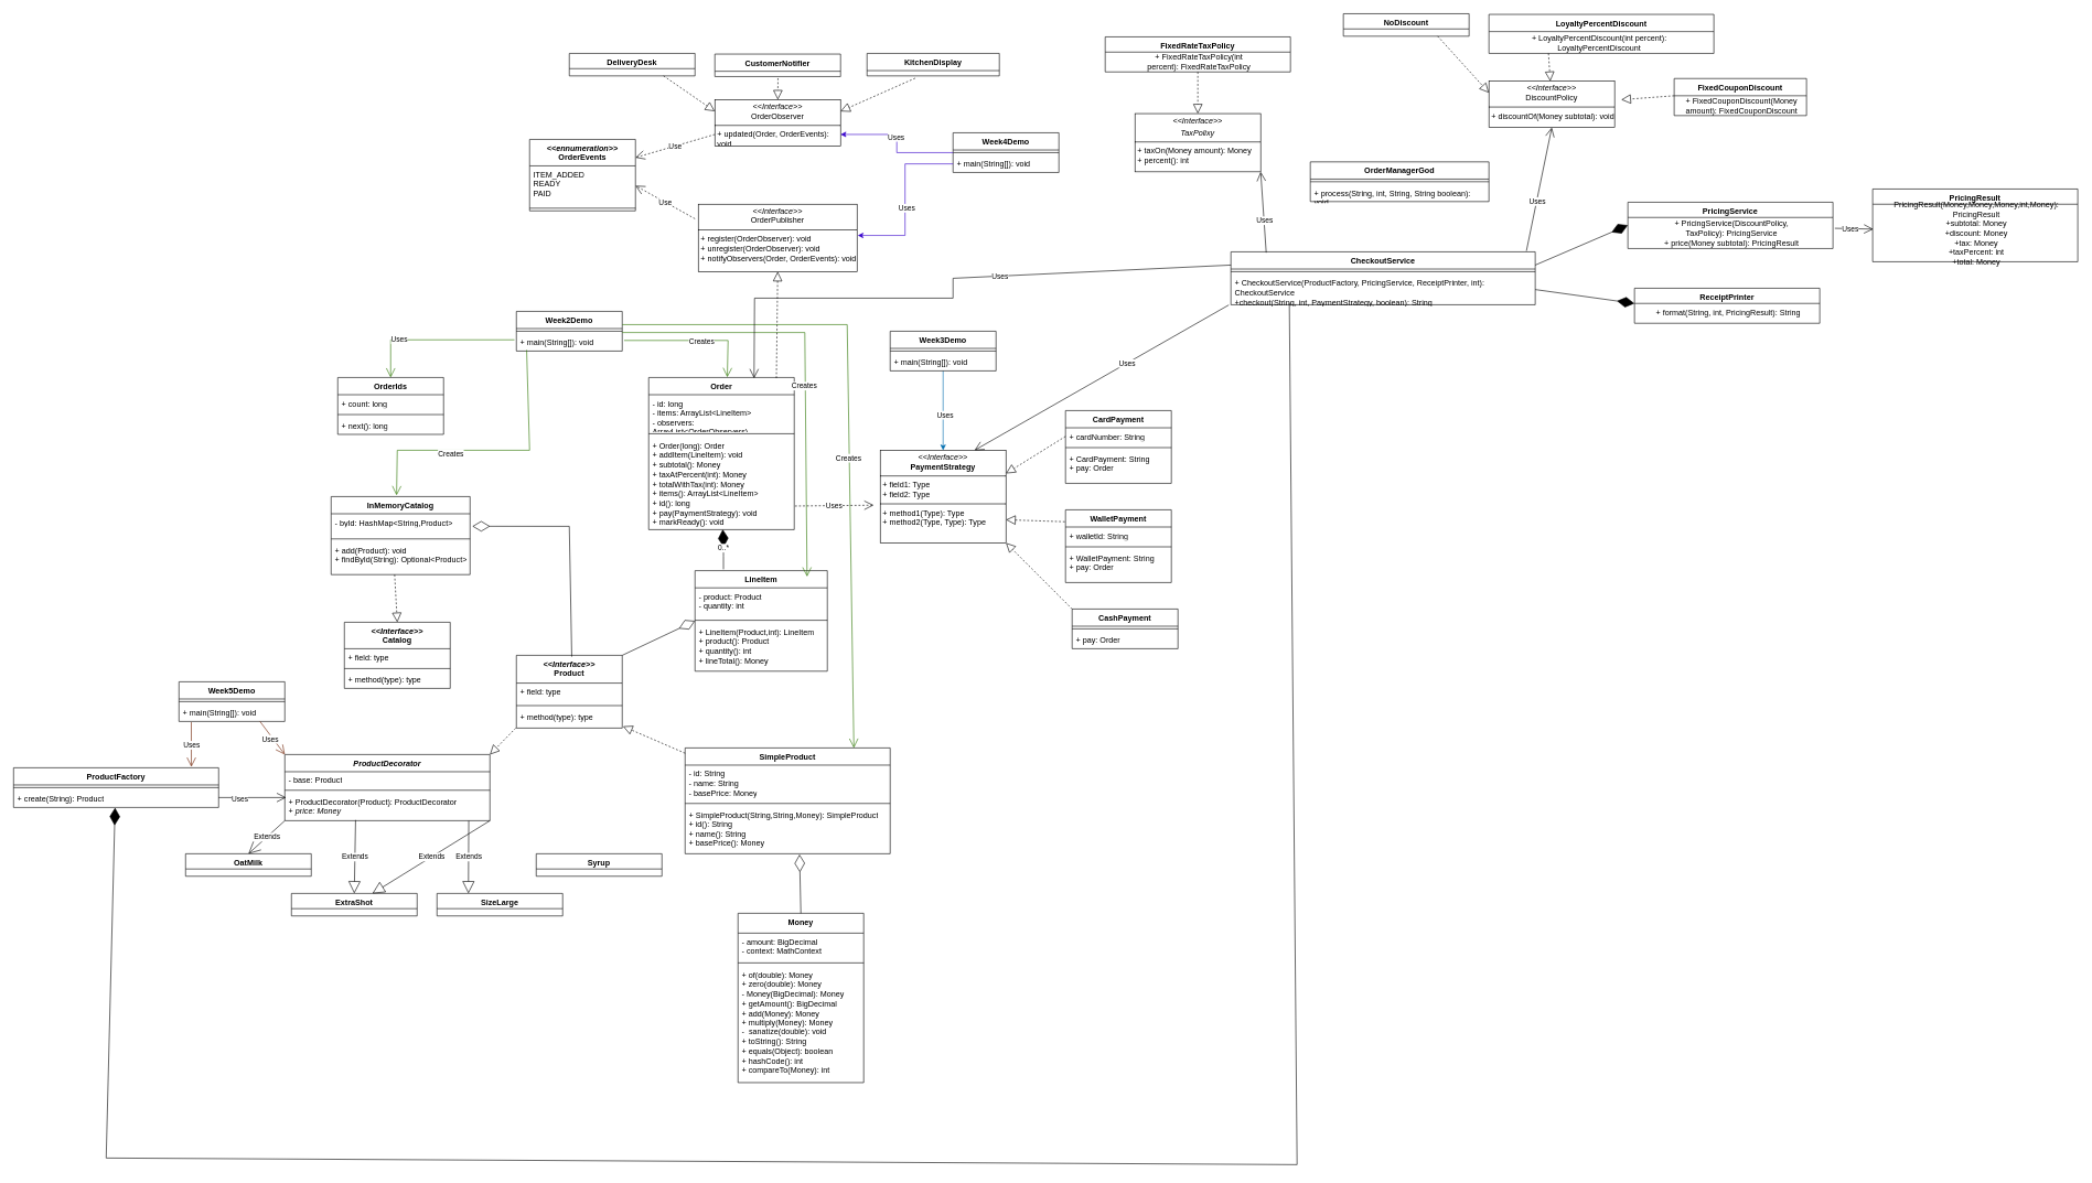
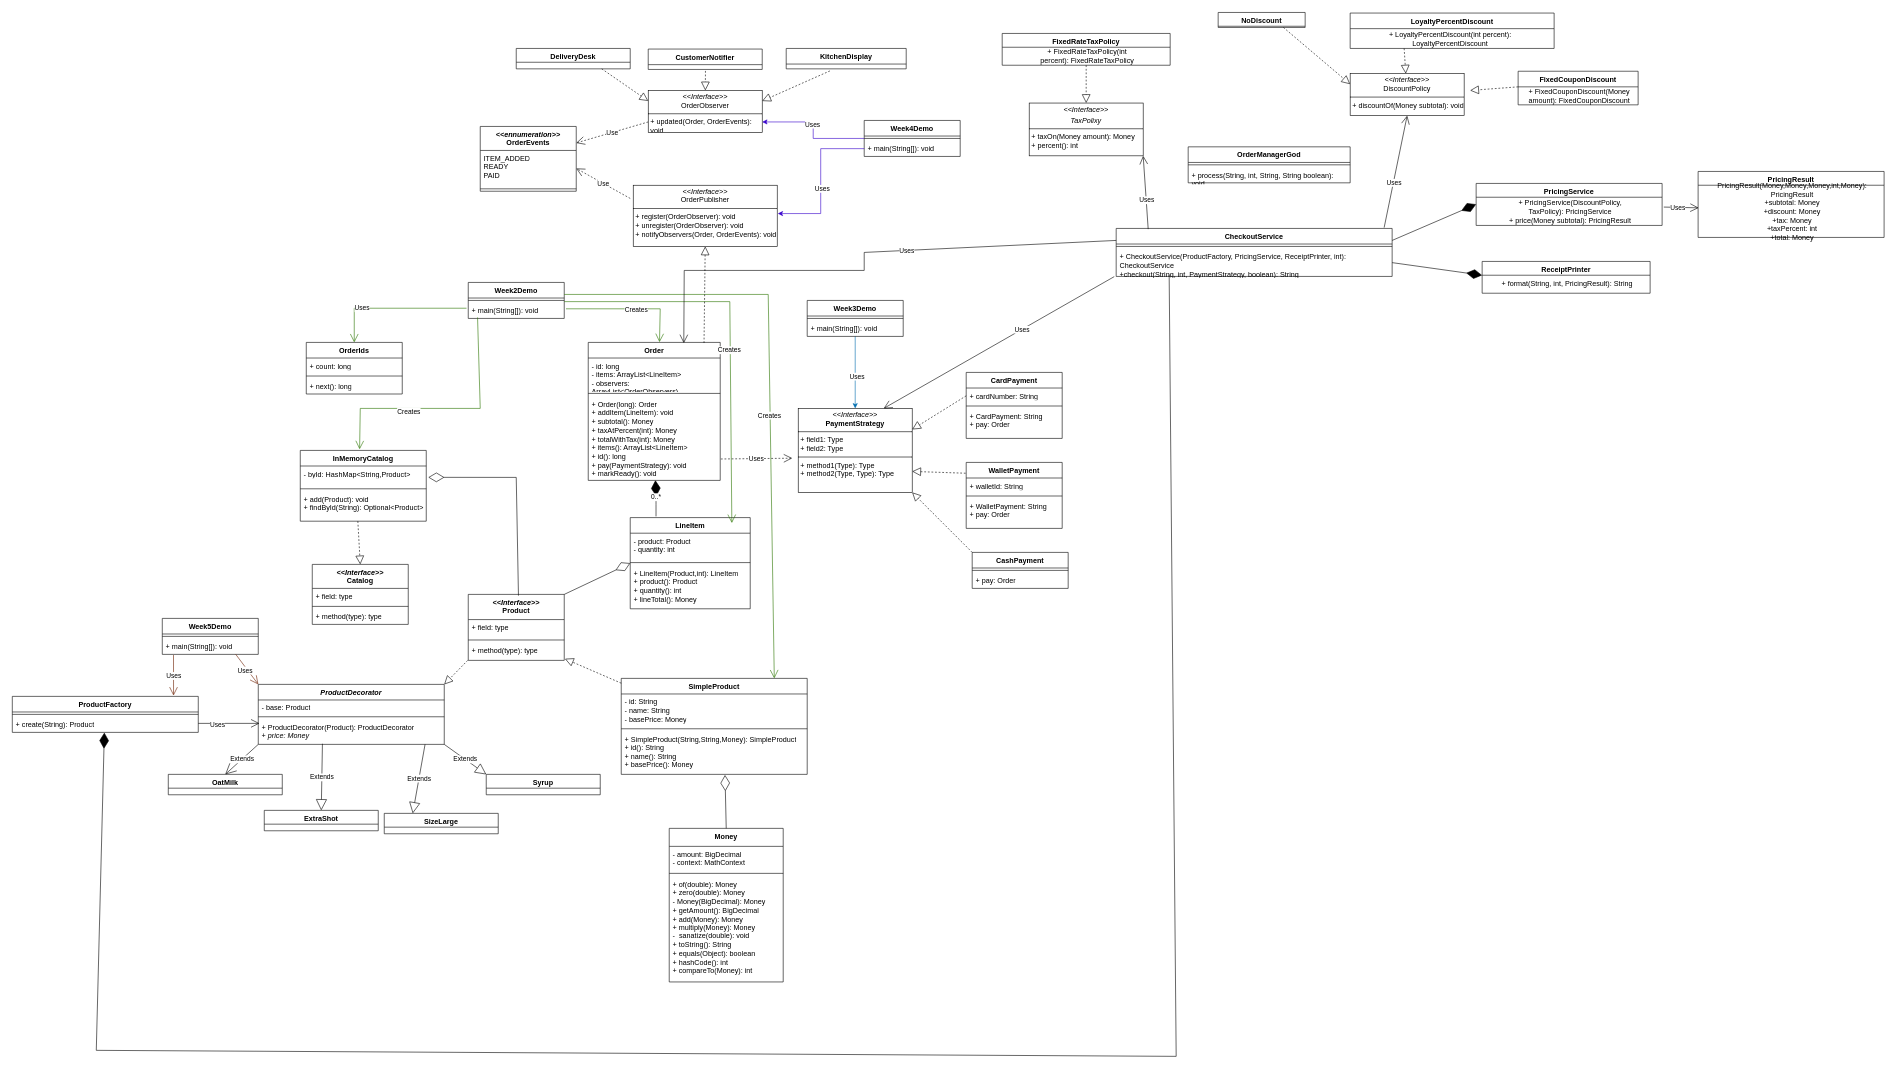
- <mxCell id="125" value="NoDiscount" style="swimlane;fontStyle=1;align=center;verticalAlign=top;childLayout=stackLayout;horizontal=1;startSize=23;horizontalStack=0;resizeParent=1;resizeParentMax=0;resizeLast=0;collapsible=1;marginBottom=0;whiteSpace=wrap;html=1;" vertex="1" parent="1"><mxGeometry x="2030" y="20" width="190" height="34" as="geometry" /></mxCell>
+ <mxCell id="125" value="NoDiscount" style="swimlane;fontStyle=1;align=center;verticalAlign=top;childLayout=stackLayout;horizontal=1;startSize=23;horizontalStack=0;resizeParent=1;resizeParentMax=0;resizeLast=0;collapsible=1;marginBottom=0;whiteSpace=wrap;html=1;" vertex="1" parent="1"><mxGeometry x="2030" y="20" width="145" height="25" as="geometry" /></mxCell>
- <mxCell id="108" value="Extends" style="endArrow=block;endSize=16;endFill=0;html=1;rounded=0;exitX=1;exitY=1;exitDx=0;exitDy=0;" parent="1" source="96" target="102" edge="1"><mxGeometry width="160" relative="1" as="geometry"><mxPoint x="700" y="1280" as="sourcePoint" /><mxPoint x="700" y="1390" as="targetPoint" /></mxGeometry></mxCell>
+ <mxCell id="108" value="Extends" style="endArrow=block;endSize=16;endFill=0;html=1;rounded=0;entryX=0;entryY=0;entryDx=0;entryDy=0;exitX=1;exitY=1;exitDx=0;exitDy=0;" parent="1" source="96" target="103" edge="1"><mxGeometry width="160" relative="1" as="geometry"><mxPoint x="700" y="1280" as="sourcePoint" /><mxPoint x="700" y="1390" as="targetPoint" /></mxGeometry></mxCell>
- <mxCell id="104" value="SizeLarge" style="swimlane;fontStyle=1;align=center;verticalAlign=top;childLayout=stackLayout;horizontal=1;startSize=23;horizontalStack=0;resizeParent=1;resizeParentMax=0;resizeLast=0;collapsible=1;marginBottom=0;whiteSpace=wrap;html=1;" parent="1" vertex="1"><mxGeometry x="660" y="1350" width="190" height="34" as="geometry" /></mxCell>
+ <mxCell id="104" value="SizeLarge" style="swimlane;fontStyle=1;align=center;verticalAlign=top;childLayout=stackLayout;horizontal=1;startSize=23;horizontalStack=0;resizeParent=1;resizeParentMax=0;resizeLast=0;collapsible=1;marginBottom=0;whiteSpace=wrap;html=1;" parent="1" vertex="1"><mxGeometry x="640" y="1355" width="190" height="34" as="geometry" /></mxCell>
